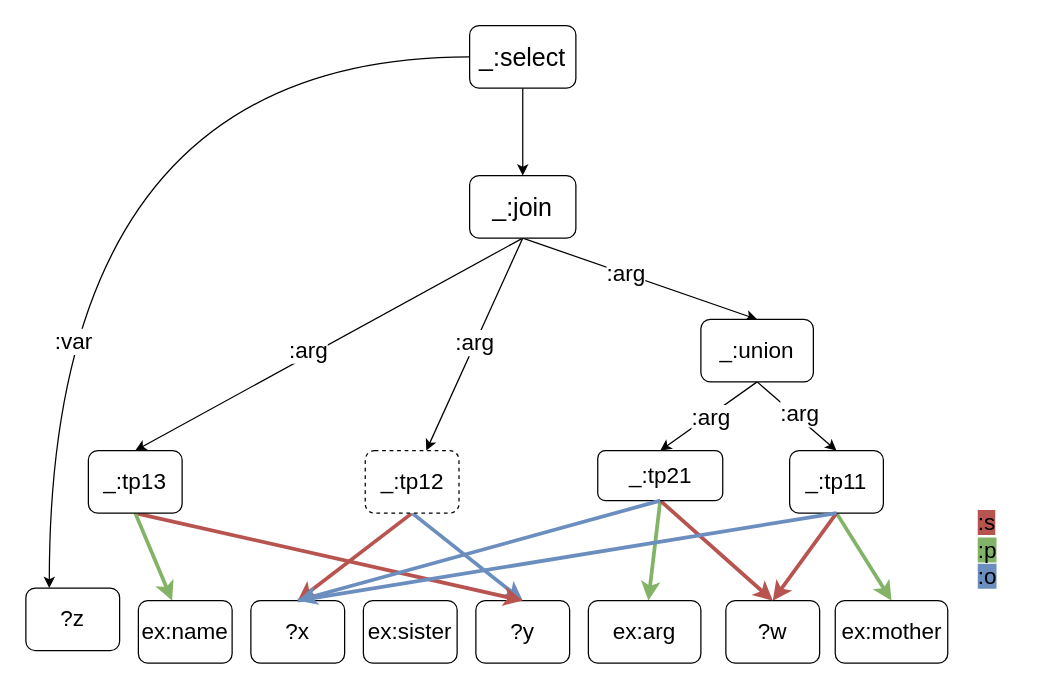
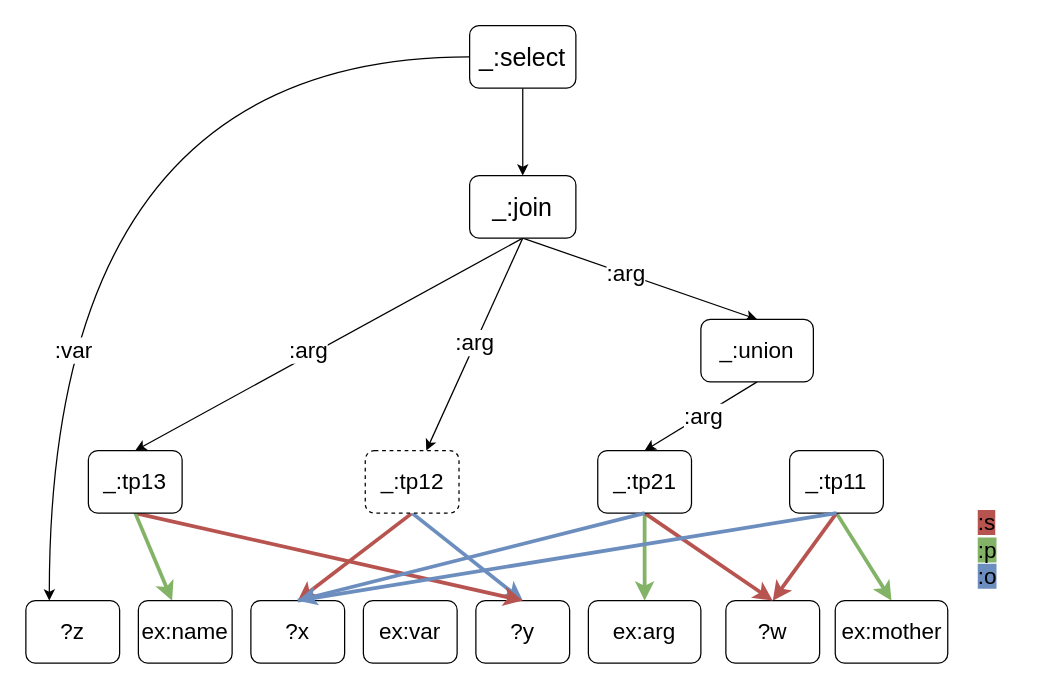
- <mxCell id="9" style="rounded=0;orthogonalLoop=1;jettySize=auto;html=1;exitX=0.5;exitY=1;exitDx=0;exitDy=0;entryX=0.5;entryY=0;entryDx=0;entryDy=0;" edge="1" parent="1" source="13" target="16"><mxGeometry relative="1" as="geometry"><mxPoint x="915" y="355" as="targetPoint" /></mxGeometry></mxCell>
- <mxCell id="10" value=":arg" style="text;html=1;resizable=0;points=[];align=center;verticalAlign=middle;labelBackgroundColor=#ffffff;fontSize=18;" vertex="1" connectable="0" parent="9"><mxGeometry x="0.001" y="2" relative="1" as="geometry"><mxPoint as="offset" /></mxGeometry></mxCell>
- <mxCell id="21" value="&lt;div title=&quot;Page 3&quot;&gt;&lt;div&gt;&lt;div&gt;&lt;div&gt;&lt;p&gt;&lt;span&gt;&lt;font style=&quot;font-size: 18px&quot;&gt;_:tp21&lt;/font&gt;&lt;/span&gt;&lt;/p&gt;&lt;/div&gt;&lt;/div&gt;&lt;/div&gt;&lt;/div&gt;" style="rounded=1;whiteSpace=wrap;html=1;align=center;" vertex="1" parent="1"><mxGeometry x="477.5" y="360" width="100" height="40" as="geometry" /></mxCell>
+ <mxCell id="21" value="&lt;div title=&quot;Page 3&quot;&gt;&lt;div&gt;&lt;div&gt;&lt;div&gt;&lt;p&gt;&lt;span&gt;&lt;font style=&quot;font-size: 18px&quot;&gt;_:tp21&lt;/font&gt;&lt;/span&gt;&lt;/p&gt;&lt;/div&gt;&lt;/div&gt;&lt;/div&gt;&lt;/div&gt;" style="rounded=1;whiteSpace=wrap;html=1;align=center;" vertex="1" parent="1"><mxGeometry x="477.5" y="360" width="75" height="50" as="geometry" /></mxCell>
- <mxCell id="38" value="&lt;div title=&quot;Page 3&quot;&gt;&lt;div&gt;&lt;div&gt;&lt;div&gt;&lt;p&gt;&lt;span&gt;&lt;font style=&quot;font-size: 18px&quot;&gt;?z&lt;/font&gt;&lt;/span&gt;&lt;/p&gt;&lt;/div&gt;&lt;/div&gt;&lt;/div&gt;&lt;/div&gt;" style="rounded=1;whiteSpace=wrap;html=1;align=center;" vertex="1" parent="1"><mxGeometry x="20" y="470" width="75" height="50" as="geometry" /></mxCell>
+ <mxCell id="38" value="&lt;div title=&quot;Page 3&quot;&gt;&lt;div&gt;&lt;div&gt;&lt;div&gt;&lt;p&gt;&lt;span&gt;&lt;font style=&quot;font-size: 18px&quot;&gt;?z&lt;/font&gt;&lt;/span&gt;&lt;/p&gt;&lt;/div&gt;&lt;/div&gt;&lt;/div&gt;&lt;/div&gt;" style="rounded=1;whiteSpace=wrap;html=1;align=center;" vertex="1" parent="1"><mxGeometry x="20" y="480" width="75" height="50" as="geometry" /></mxCell>
- <mxCell id="32" value="&lt;div title=&quot;Page 3&quot;&gt;&lt;div&gt;&lt;div&gt;&lt;div&gt;&lt;p&gt;&lt;span&gt;&lt;font style=&quot;font-size: 18px&quot;&gt;ex:sister&lt;/font&gt;&lt;/span&gt;&lt;/p&gt;&lt;/div&gt;&lt;/div&gt;&lt;/div&gt;&lt;/div&gt;" style="rounded=1;whiteSpace=wrap;html=1;align=center;" vertex="1" parent="1"><mxGeometry x="290" y="480" width="75" height="50" as="geometry" /></mxCell>
+ <mxCell id="32" value="&lt;div title=&quot;Page 3&quot;&gt;&lt;div&gt;&lt;div&gt;&lt;div&gt;&lt;p&gt;&lt;span&gt;&lt;font style=&quot;font-size: 18px&quot;&gt;ex:var&lt;/font&gt;&lt;/span&gt;&lt;/p&gt;&lt;/div&gt;&lt;/div&gt;&lt;/div&gt;&lt;/div&gt;" style="rounded=1;whiteSpace=wrap;html=1;align=center;" vertex="1" parent="1"><mxGeometry x="290" y="480" width="75" height="50" as="geometry" /></mxCell>
